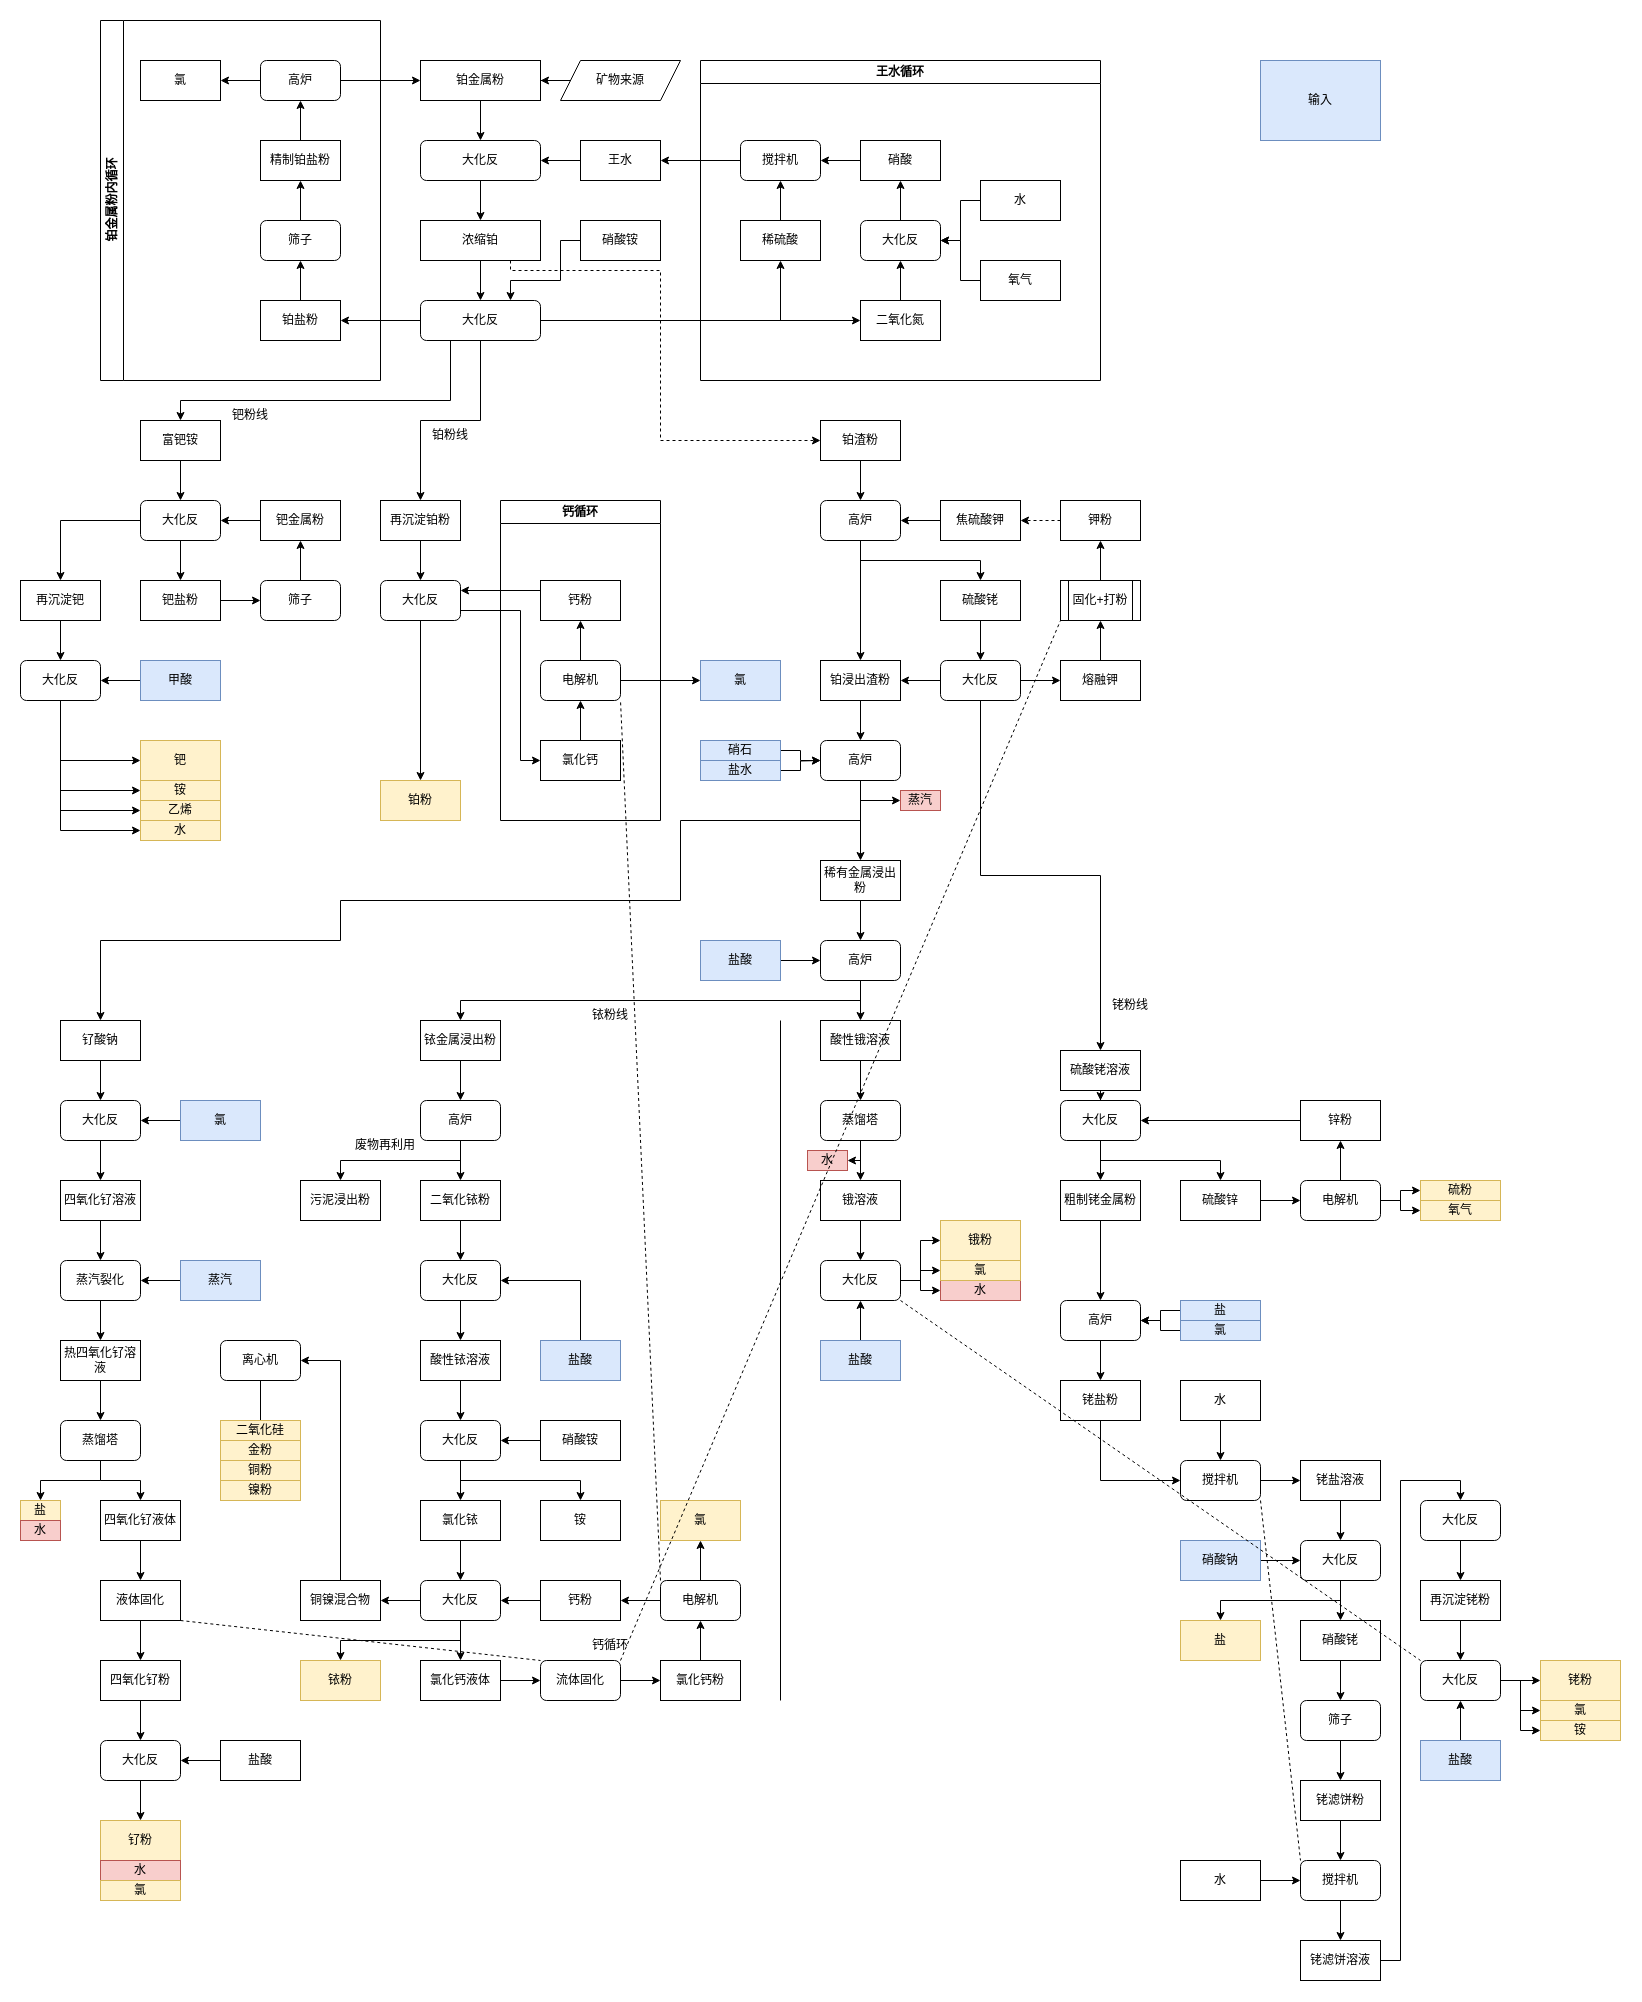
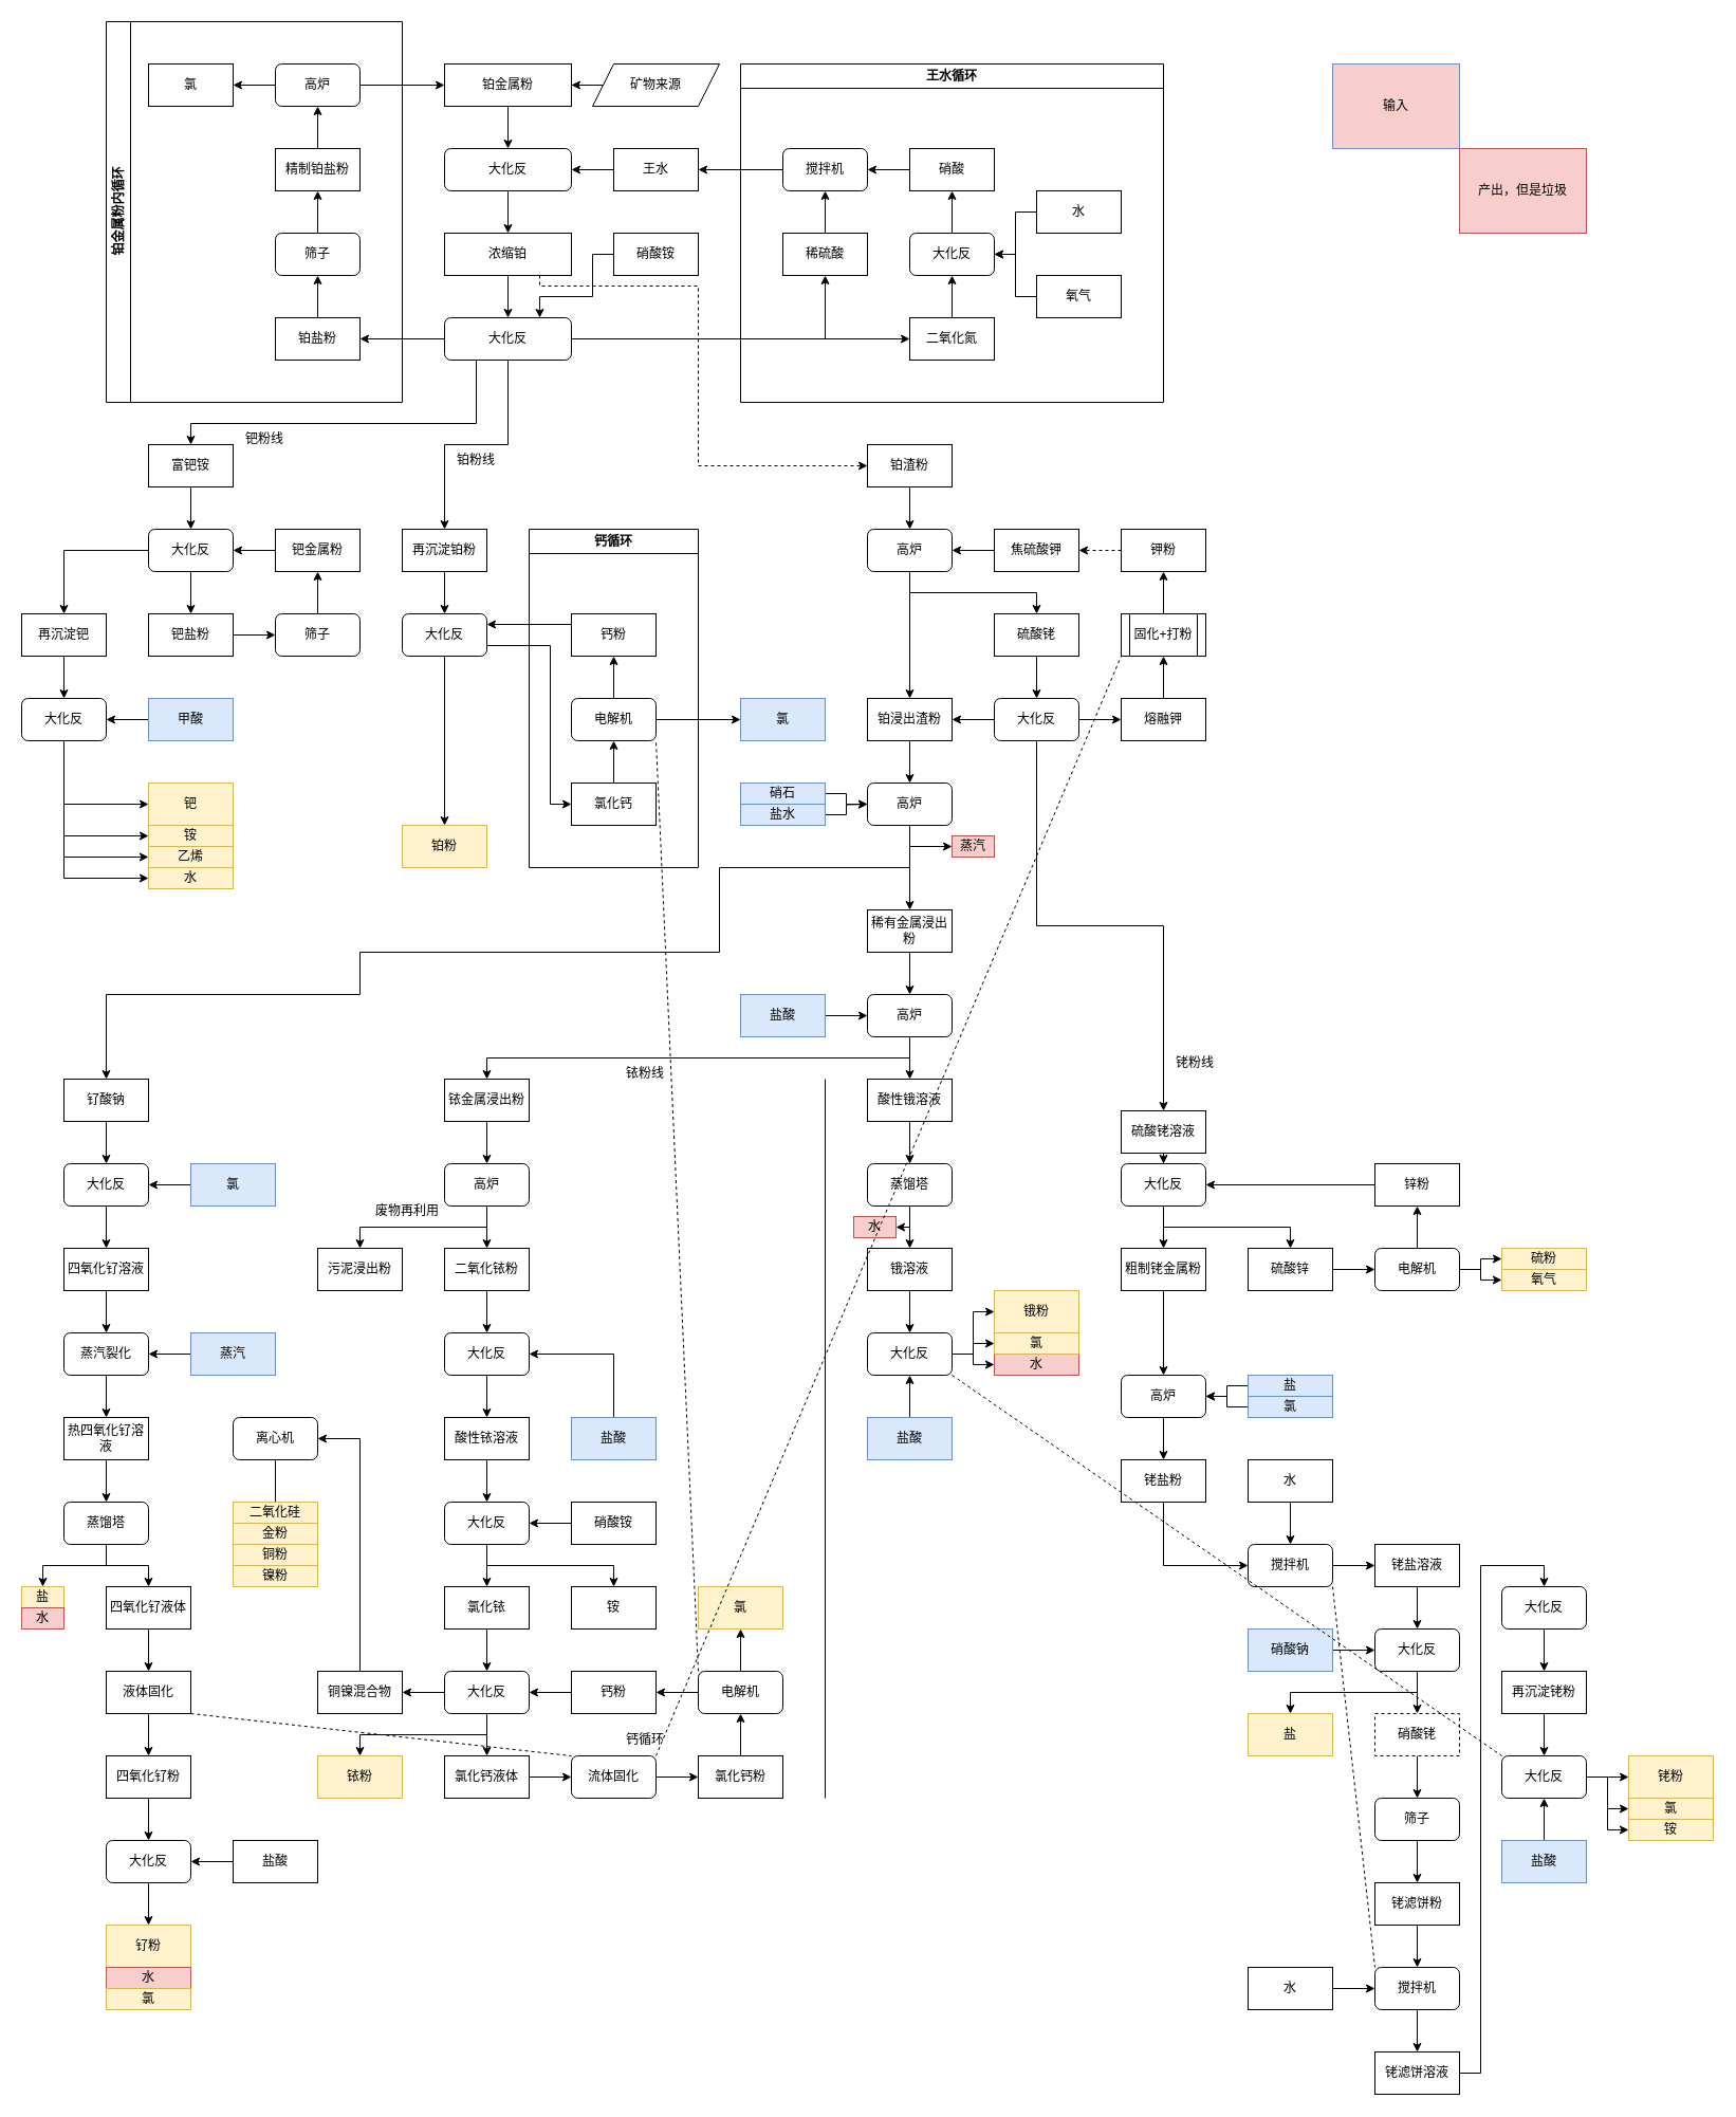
- <mxCell id="170" value="输入" style="rounded=0;whiteSpace=wrap;html=1;fillColor=#dae8fc;strokeColor=#6c8ebf;" parent="1" vertex="1"><mxGeometry x="1260" y="60" width="120" height="80" as="geometry" /></mxCell>
+ <mxCell id="170" value="输入" style="rounded=0;whiteSpace=wrap;html=1;fillColor=#f8cecc;strokeColor=#6c8ebf;" parent="1" vertex="1"><mxGeometry x="1260" y="60" width="120" height="80" as="geometry" /></mxCell>
+ <mxCell id="171" value="产出，但是垃圾" style="rounded=0;whiteSpace=wrap;html=1;fillColor=#f8cecc;strokeColor=#b85450;" parent="1" vertex="1"><mxGeometry x="1380" y="140" width="120" height="80" as="geometry" /></mxCell>
- <mxCell id="145" value="硝酸铑" style="rounded=0;whiteSpace=wrap;html=1;" parent="1" vertex="1"><mxGeometry x="1300" y="1620" width="80" height="40" as="geometry" /></mxCell>
+ <mxCell id="145" value="硝酸铑" style="rounded=0;whiteSpace=wrap;html=1;dashed=1;" parent="1" vertex="1"><mxGeometry x="1300" y="1620" width="80" height="40" as="geometry" /></mxCell>
